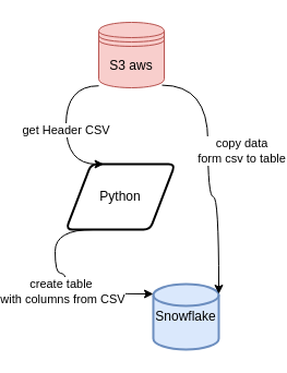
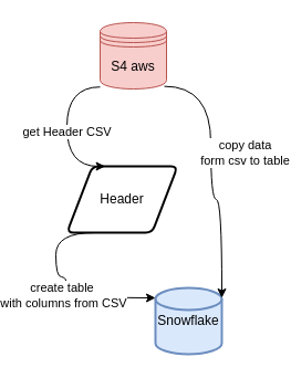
- <mxCell id="2" value="S3 aws" style="shape=datastore;whiteSpace=wrap;html=1;fillColor=#f8cecc;strokeColor=#b85450;" vertex="1" parent="1"><mxGeometry x="60" y="20" width="60" height="60" as="geometry" /></mxCell>
+ <mxCell id="2" value="S4 aws" style="shape=datastore;whiteSpace=wrap;html=1;fillColor=#f8cecc;strokeColor=#b85450;" vertex="1" parent="1"><mxGeometry x="60" y="20" width="60" height="60" as="geometry" /></mxCell>
- <mxCell id="4" value="Python" style="shape=parallelogram;html=1;strokeWidth=2;perimeter=parallelogramPerimeter;whiteSpace=wrap;rounded=1;arcSize=12;size=0.23;" vertex="1" parent="1"><mxGeometry x="30" y="150" width="100" height="60" as="geometry" /></mxCell>
+ <mxCell id="4" value="Header" style="shape=parallelogram;html=1;strokeWidth=2;perimeter=parallelogramPerimeter;whiteSpace=wrap;rounded=1;arcSize=12;size=0.23;" vertex="1" parent="1"><mxGeometry x="30" y="150" width="100" height="60" as="geometry" /></mxCell>
